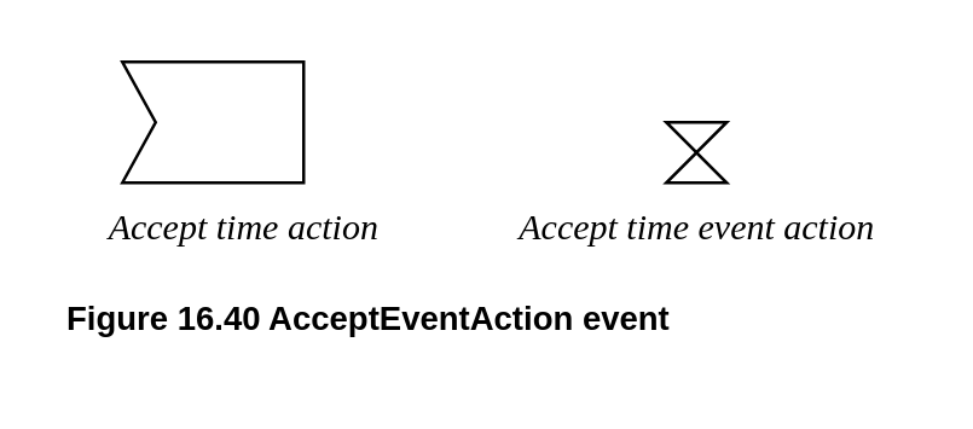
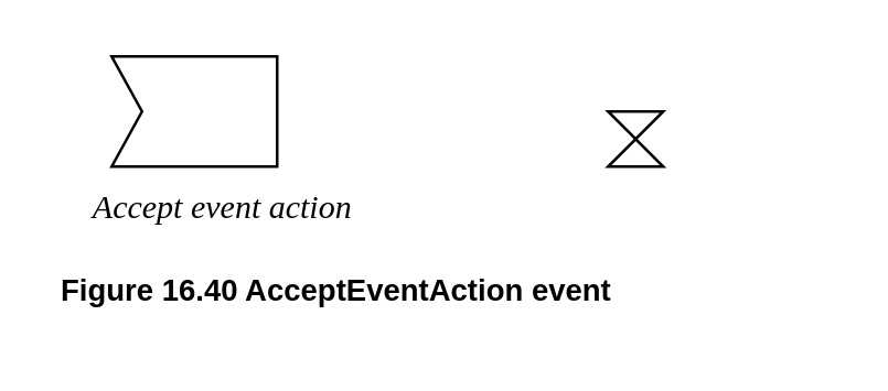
- <mxCell id="4" value="&lt;i&gt;Accept time action&lt;/i&gt;" style="text;html=1;align=center;verticalAlign=middle;resizable=0;points=[];autosize=1;strokeColor=none;fillColor=none;fontSize=12;fontFamily=Times New Roman;fontColor=default;" vertex="1" parent="1"><mxGeometry y="60" width="120" height="30" as="geometry" x="20" /></mxCell>
+ <mxCell id="4" value="&lt;i&gt;Accept event action&lt;/i&gt;" style="text;html=1;align=center;verticalAlign=middle;resizable=0;points=[];autosize=1;strokeColor=none;fillColor=none;fontSize=12;fontFamily=Times New Roman;fontColor=default;" vertex="1" parent="1"><mxGeometry y="60" width="120" height="30" as="geometry" x="20" /></mxCell>
- <mxCell id="5" value="&lt;i&gt;Accept time event action&lt;/i&gt;" style="text;html=1;align=center;verticalAlign=middle;resizable=0;points=[];autosize=1;strokeColor=none;fillColor=none;fontSize=12;fontFamily=Times New Roman;fontColor=default;" vertex="1" parent="1"><mxGeometry x="160" y="60" width="140" height="30" as="geometry" /></mxCell>
